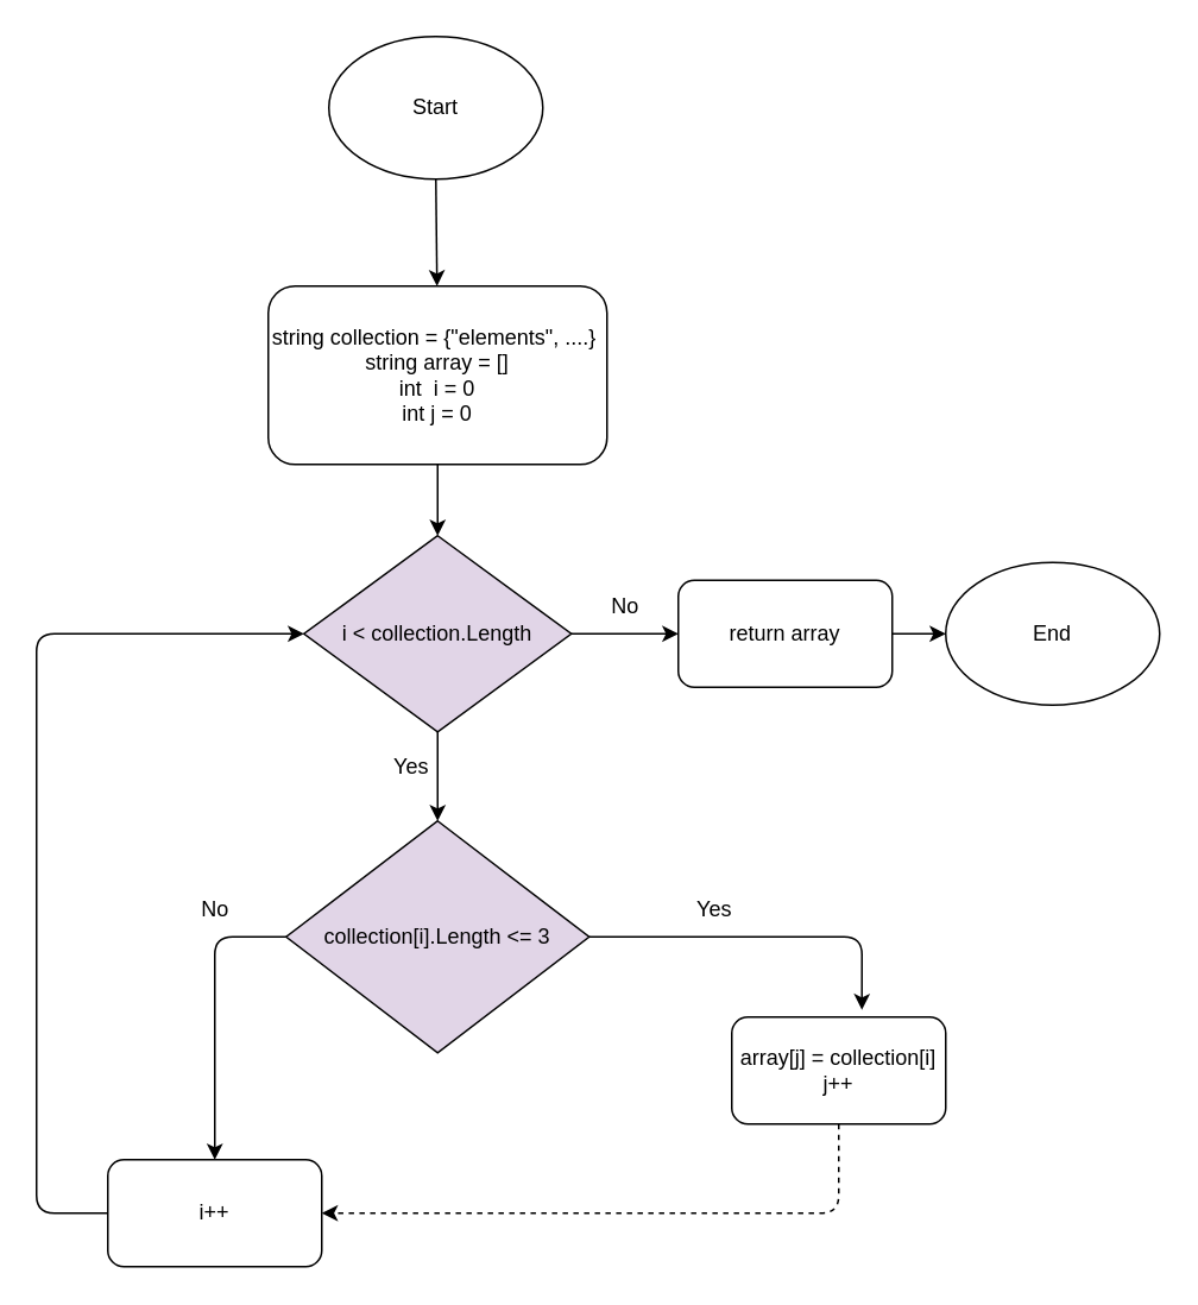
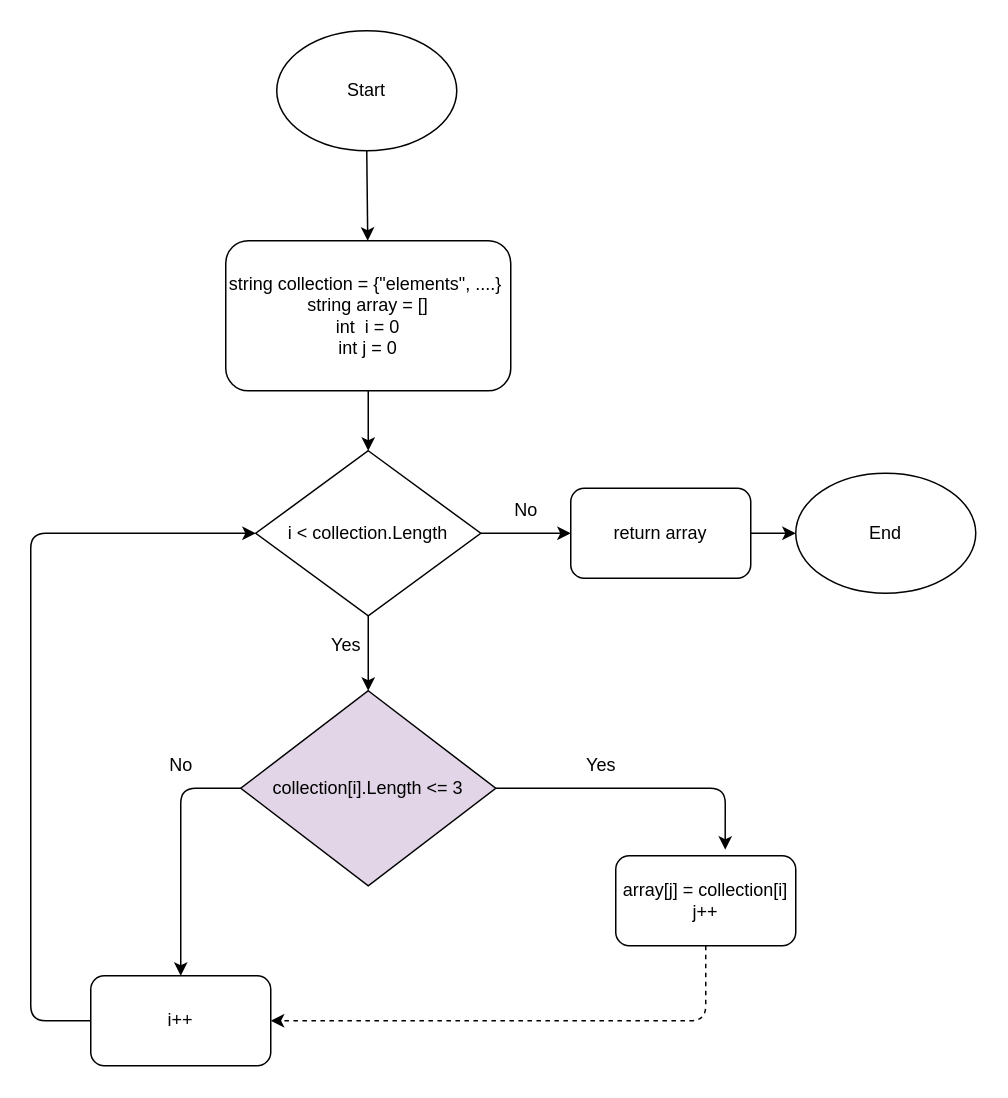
- <mxCell id="8" value="i &amp;lt; collection.Length" style="rhombus;whiteSpace=wrap;html=1;fillColor=#e1d5e7;" vertex="1" parent="1"><mxGeometry x="170" y="300" width="150" height="110" as="geometry" /></mxCell>
+ <mxCell id="8" value="i &amp;lt; collection.Length" style="rhombus;whiteSpace=wrap;html=1;" vertex="1" parent="1"><mxGeometry x="170" y="300" width="150" height="110" as="geometry" /></mxCell>
